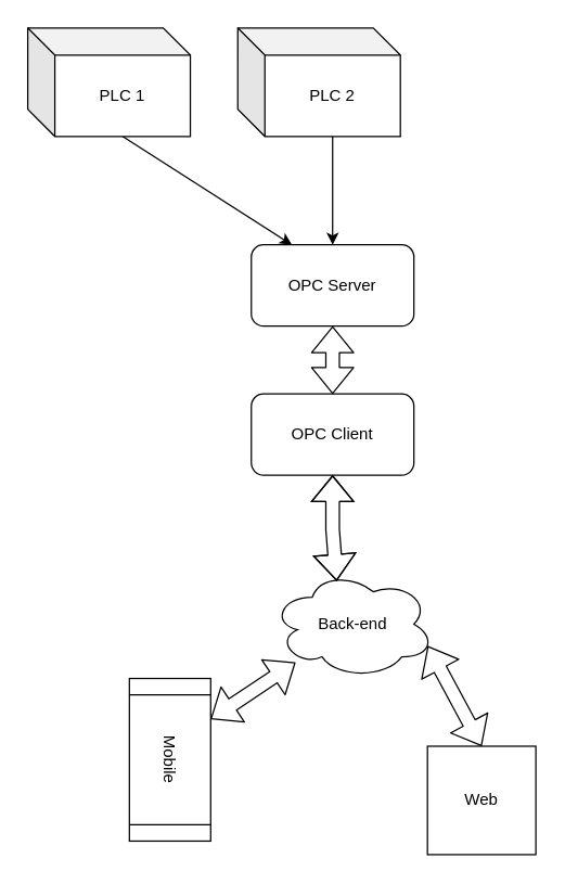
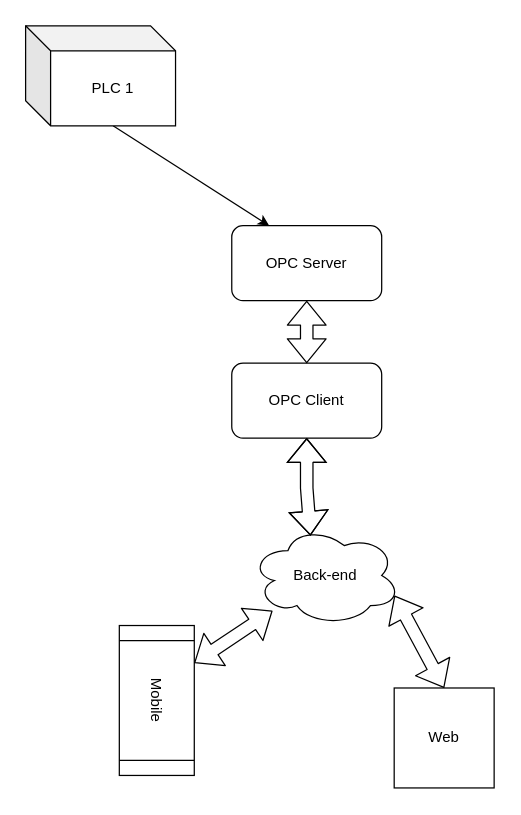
- <mxCell id="6" value="PLC 2" style="shape=cube;whiteSpace=wrap;html=1;boundedLbl=1;backgroundOutline=1;darkOpacity=0.05;darkOpacity2=0.1;" vertex="1" parent="1"><mxGeometry x="175" y="20" width="120" height="80" as="geometry" /></mxCell>
- <mxCell id="5" style="edgeStyle=none;html=1;exitX=0;exitY=0;exitDx=70;exitDy=80;exitPerimeter=0;entryX=0.5;entryY=0;entryDx=0;entryDy=0;" edge="1" parent="1" source="6" target="2"><mxGeometry relative="1" as="geometry" /></mxCell>
